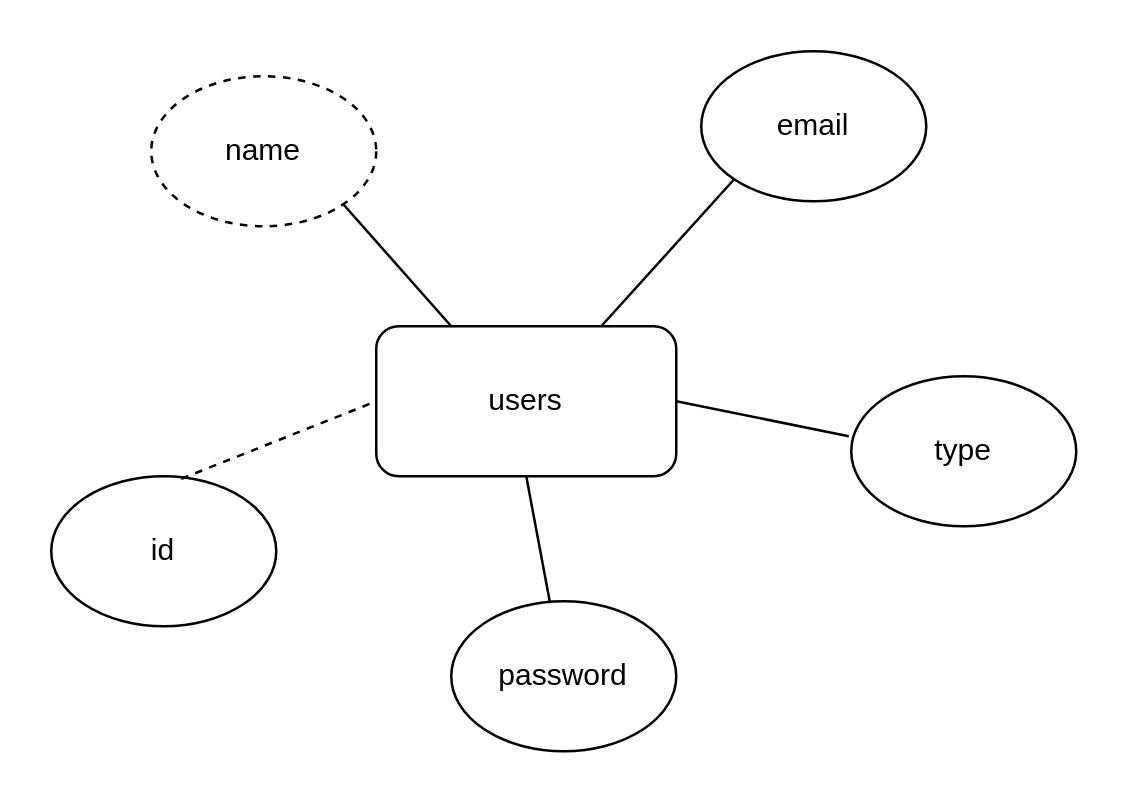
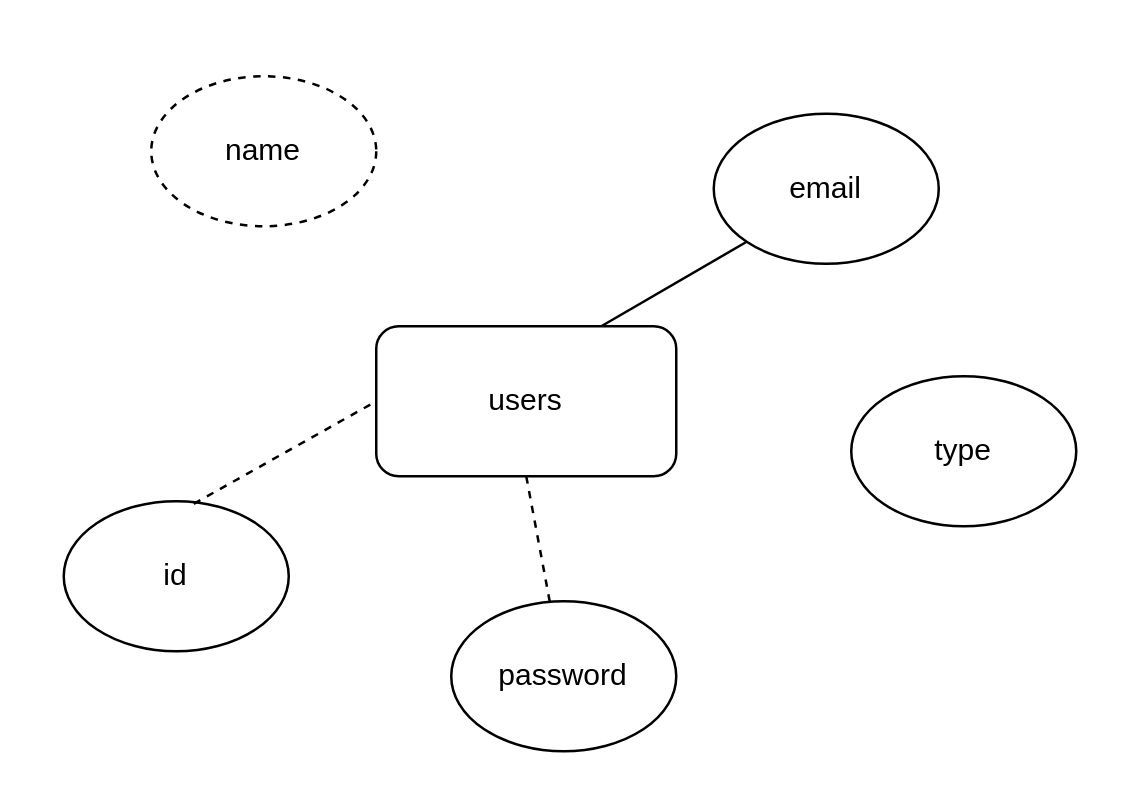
- <mxCell id="4" value="email" style="ellipse;whiteSpace=wrap;html=1;" vertex="1" parent="1"><mxGeometry x="280" y="20" width="90" height="60" as="geometry" /></mxCell>
+ <mxCell id="4" value="email" style="ellipse;whiteSpace=wrap;html=1;" vertex="1" parent="1"><mxGeometry x="285" y="45" width="90" height="60" as="geometry" /></mxCell>
- <mxCell id="7" value="" style="endArrow=none;html=1;rounded=0;entryX=1;entryY=1;entryDx=0;entryDy=0;exitX=0.25;exitY=0;exitDx=0;exitDy=0;" edge="1" parent="1" source="2" target="3"><mxGeometry width="50" height="50" relative="1" as="geometry"><mxPoint x="190" y="190" as="sourcePoint" /><mxPoint x="240" y="140" as="targetPoint" /></mxGeometry></mxCell>
- <mxCell id="10" value="" style="endArrow=none;html=1;rounded=0;entryX=-0.011;entryY=0.4;entryDx=0;entryDy=0;exitX=1;exitY=0.5;exitDx=0;exitDy=0;entryPerimeter=0;" edge="1" parent="1" source="2" target="6"><mxGeometry width="50" height="50" relative="1" as="geometry"><mxPoint x="190" y="190" as="sourcePoint" /><mxPoint x="240" y="140" as="targetPoint" /></mxGeometry></mxCell>
- <mxCell id="9" value="" style="endArrow=none;html=1;rounded=0;exitX=0.5;exitY=1;exitDx=0;exitDy=0;" edge="1" parent="1" source="2" target="5"><mxGeometry width="50" height="50" relative="1" as="geometry"><mxPoint x="190" y="190" as="sourcePoint" /><mxPoint x="240" y="140" as="targetPoint" /></mxGeometry></mxCell>
+ <mxCell id="9" value="" style="endArrow=none;html=1;rounded=0;exitX=0.5;exitY=1;exitDx=0;exitDy=0;dashed=1;" edge="1" parent="1" source="2" target="5"><mxGeometry width="50" height="50" relative="1" as="geometry"><mxPoint x="190" y="190" as="sourcePoint" /><mxPoint x="240" y="140" as="targetPoint" /></mxGeometry></mxCell>
- <mxCell id="11" value="id" style="ellipse;whiteSpace=wrap;html=1;" vertex="1" parent="1"><mxGeometry x="20" y="190" width="90" height="60" as="geometry" /></mxCell>
+ <mxCell id="11" value="id" style="ellipse;whiteSpace=wrap;html=1;" vertex="1" parent="1"><mxGeometry x="25" y="200" width="90" height="60" as="geometry" /></mxCell>
